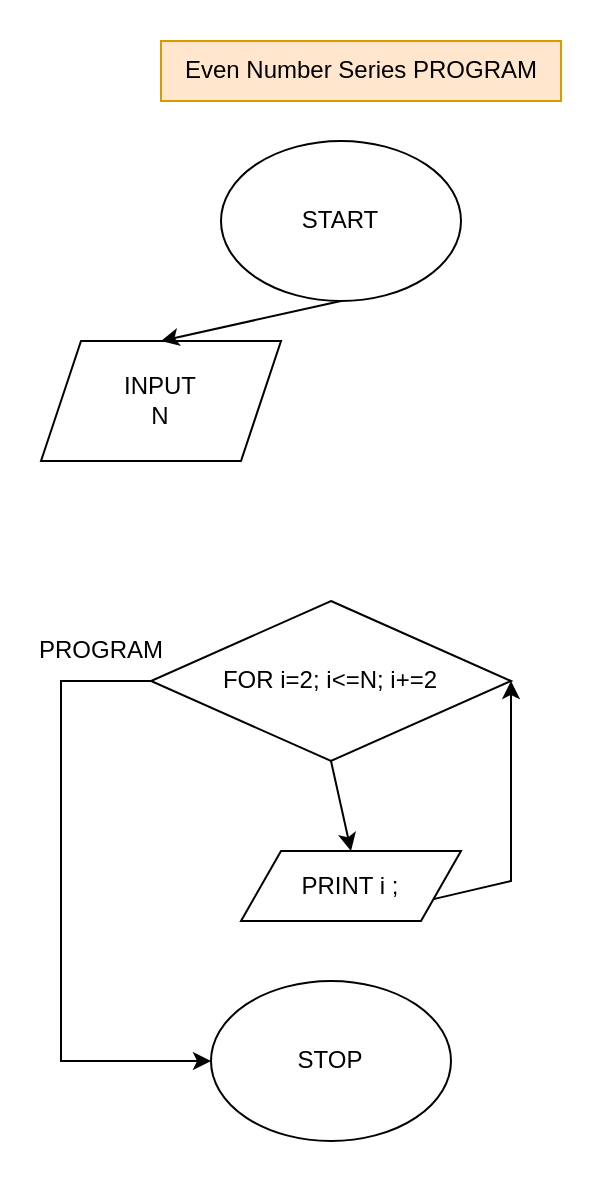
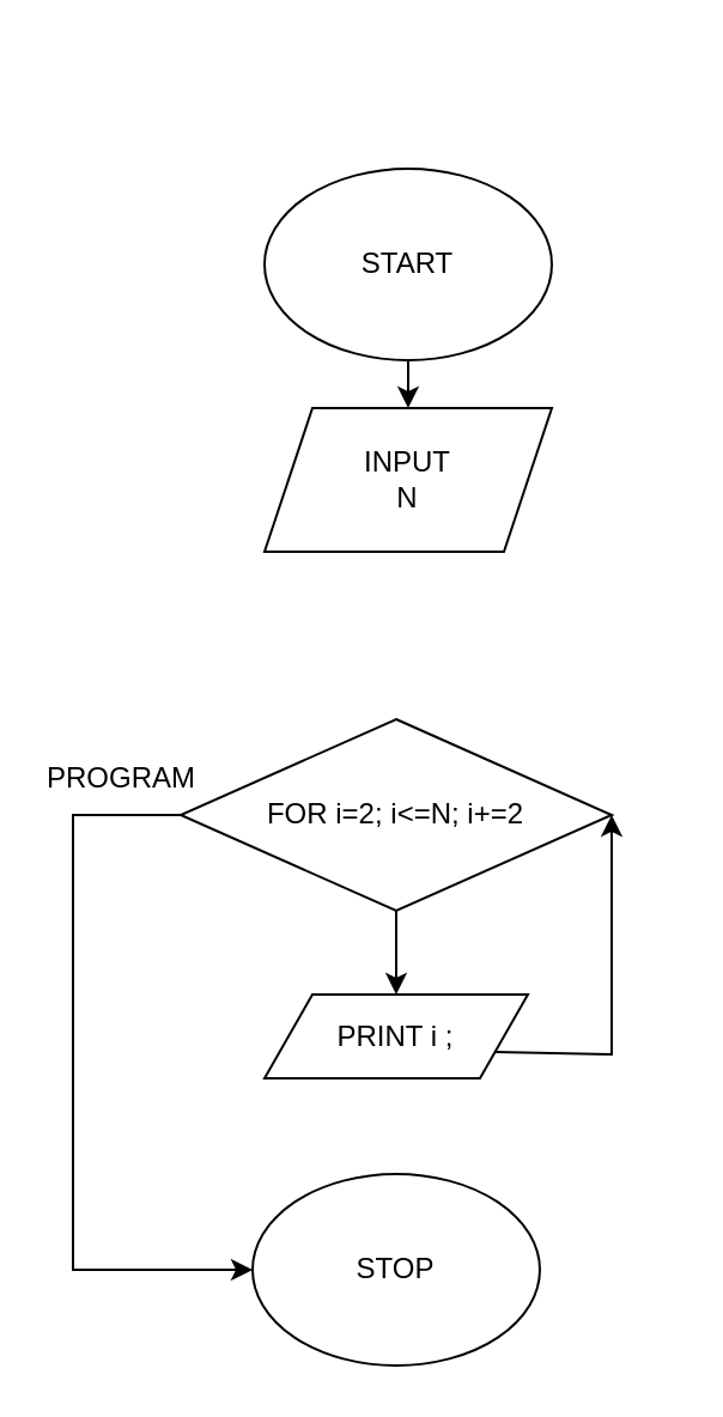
- <mxCell id="6" value="Even Number Series PROGRAM" style="text;html=1;align=center;verticalAlign=middle;resizable=0;points=[];autosize=1;strokeColor=#d79b00;fillColor=#ffe6cc;shadow=0;sketch=0;" parent="1" vertex="1"><mxGeometry x="80" y="20" width="200" height="30" as="geometry" /></mxCell>
- <mxCell id="3" value="INPUT&lt;br&gt;N" style="shape=parallelogram;perimeter=parallelogramPerimeter;whiteSpace=wrap;html=1;fixedSize=1;" parent="1" vertex="1"><mxGeometry x="20" y="170" width="120" height="60" as="geometry" /></mxCell>
+ <mxCell id="3" value="INPUT&lt;br&gt;N" style="shape=parallelogram;perimeter=parallelogramPerimeter;whiteSpace=wrap;html=1;fixedSize=1;" parent="1" vertex="1"><mxGeometry x="110" y="170" width="120" height="60" as="geometry" /></mxCell>
- <mxCell id="9" value="PRINT i ;" style="shape=parallelogram;perimeter=parallelogramPerimeter;whiteSpace=wrap;html=1;fixedSize=1;" vertex="1" parent="1"><mxGeometry x="120" y="425" width="110" height="35" as="geometry" /></mxCell>
+ <mxCell id="9" value="PRINT i ;" style="shape=parallelogram;perimeter=parallelogramPerimeter;whiteSpace=wrap;html=1;fixedSize=1;" vertex="1" parent="1"><mxGeometry x="110" y="415" width="110" height="35" as="geometry" /></mxCell>
